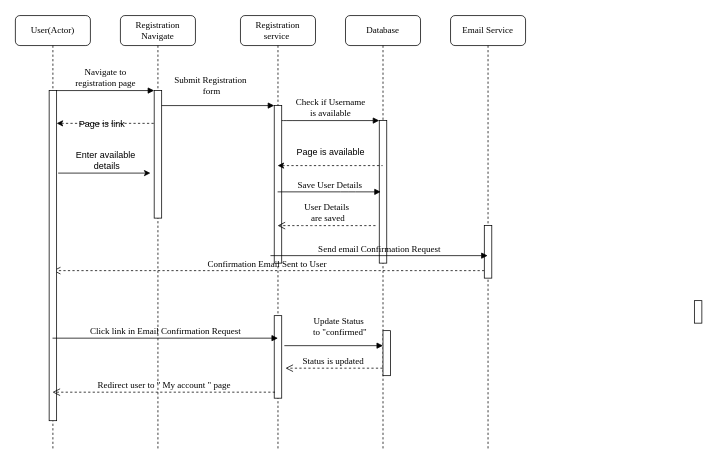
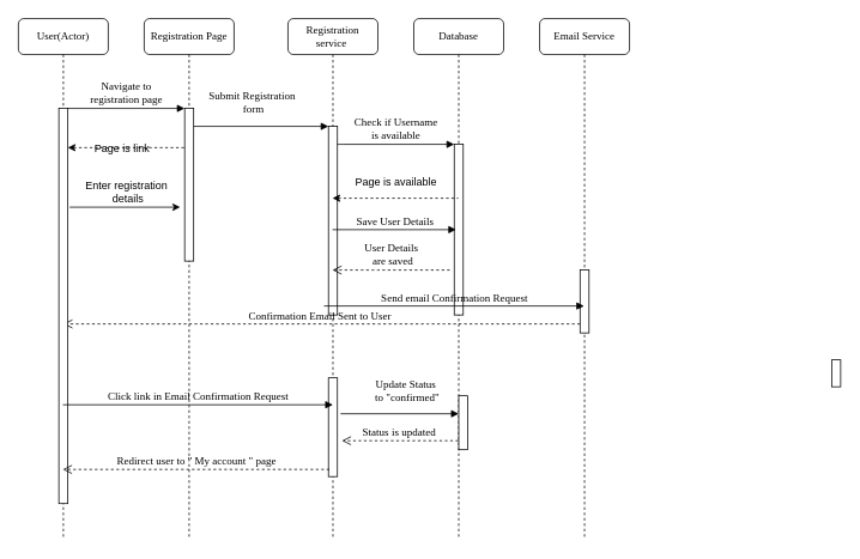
- <mxCell id="2" value="Registration Navigate" style="shape=umlLifeline;perimeter=lifelinePerimeter;whiteSpace=wrap;html=1;container=1;collapsible=0;recursiveResize=0;outlineConnect=0;rounded=1;shadow=0;comic=0;labelBackgroundColor=none;strokeWidth=1;fontFamily=Verdana;fontSize=12;align=center;" parent="1" vertex="1"><mxGeometry x="160" y="20" width="100" height="580" as="geometry" /></mxCell>
+ <mxCell id="2" value="Registration Page" style="shape=umlLifeline;perimeter=lifelinePerimeter;whiteSpace=wrap;html=1;container=1;collapsible=0;recursiveResize=0;outlineConnect=0;rounded=1;shadow=0;comic=0;labelBackgroundColor=none;strokeWidth=1;fontFamily=Verdana;fontSize=12;align=center;" parent="1" vertex="1"><mxGeometry x="160" y="20" width="100" height="580" as="geometry" /></mxCell>
- <mxCell id="25" value="Enter available&lt;br&gt;&amp;nbsp;details" style="text;html=1;align=center;verticalAlign=middle;resizable=0;points=[];autosize=1;strokeColor=none;fillColor=none;" vertex="1" parent="1"><mxGeometry x="85" y="193" width="110" height="40" as="geometry" /></mxCell>
+ <mxCell id="25" value="Enter registration&lt;br&gt;&amp;nbsp;details" style="text;html=1;align=center;verticalAlign=middle;resizable=0;points=[];autosize=1;strokeColor=none;fillColor=none;" vertex="1" parent="1"><mxGeometry x="85" y="193" width="110" height="40" as="geometry" /></mxCell>
